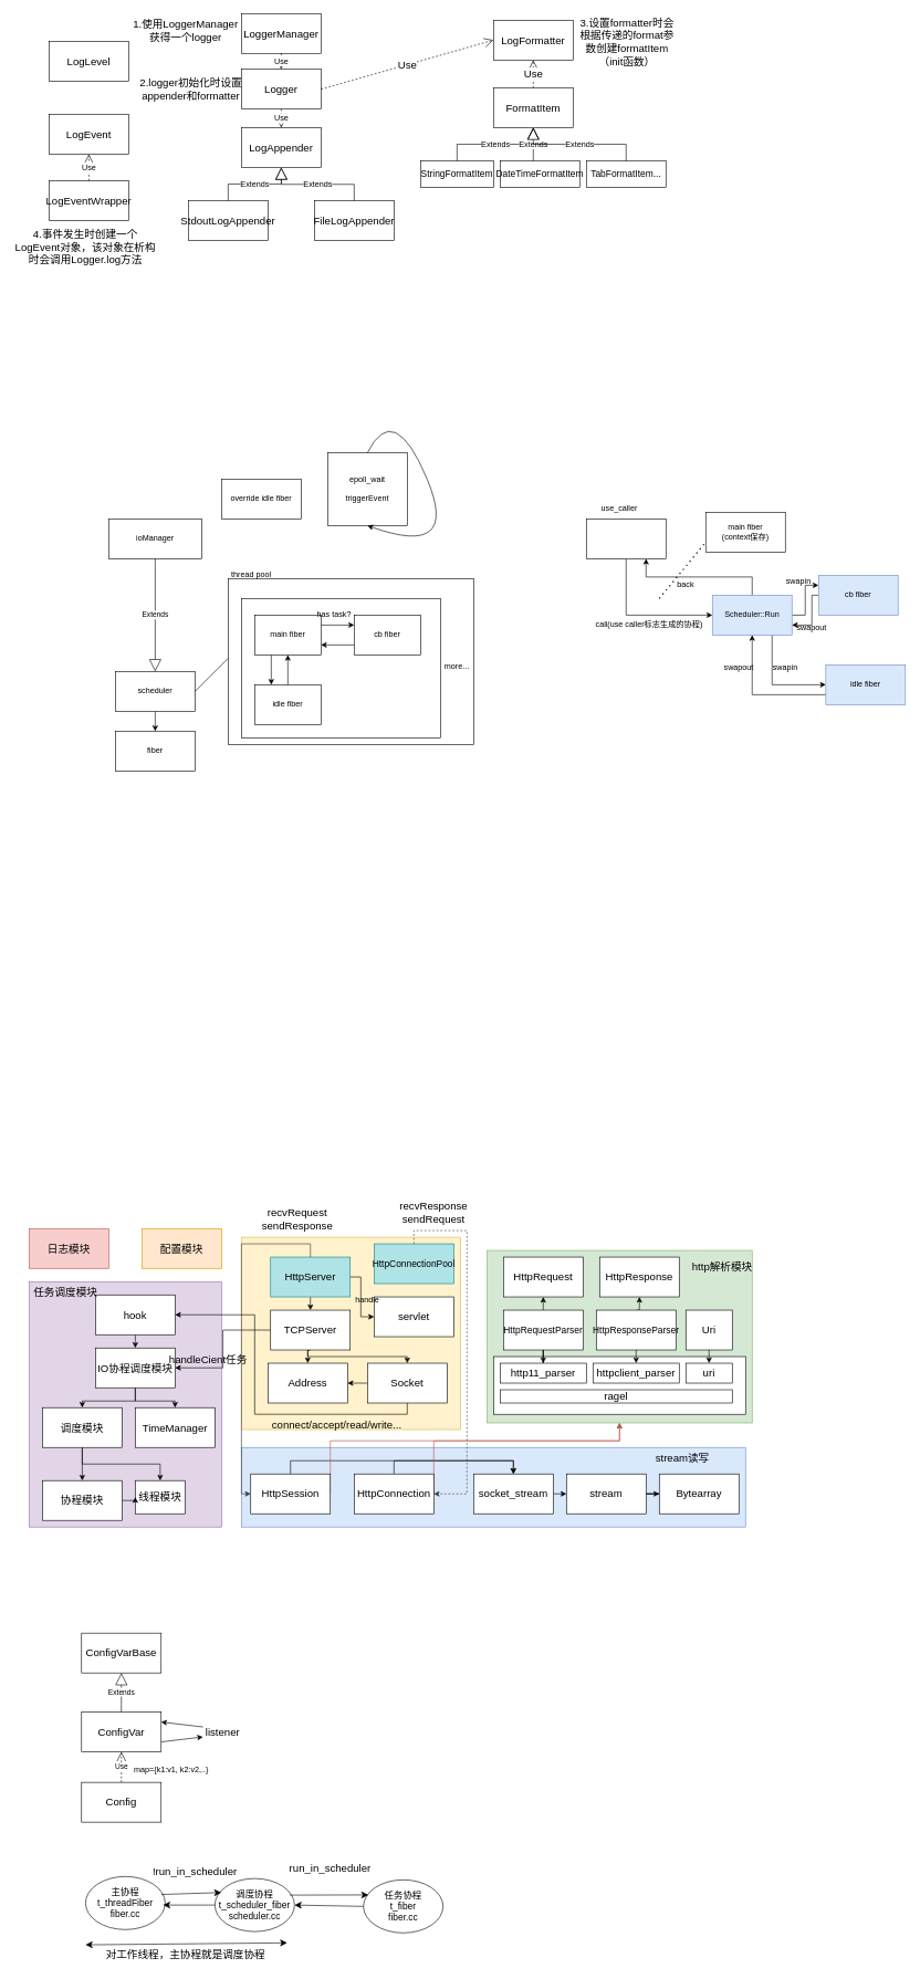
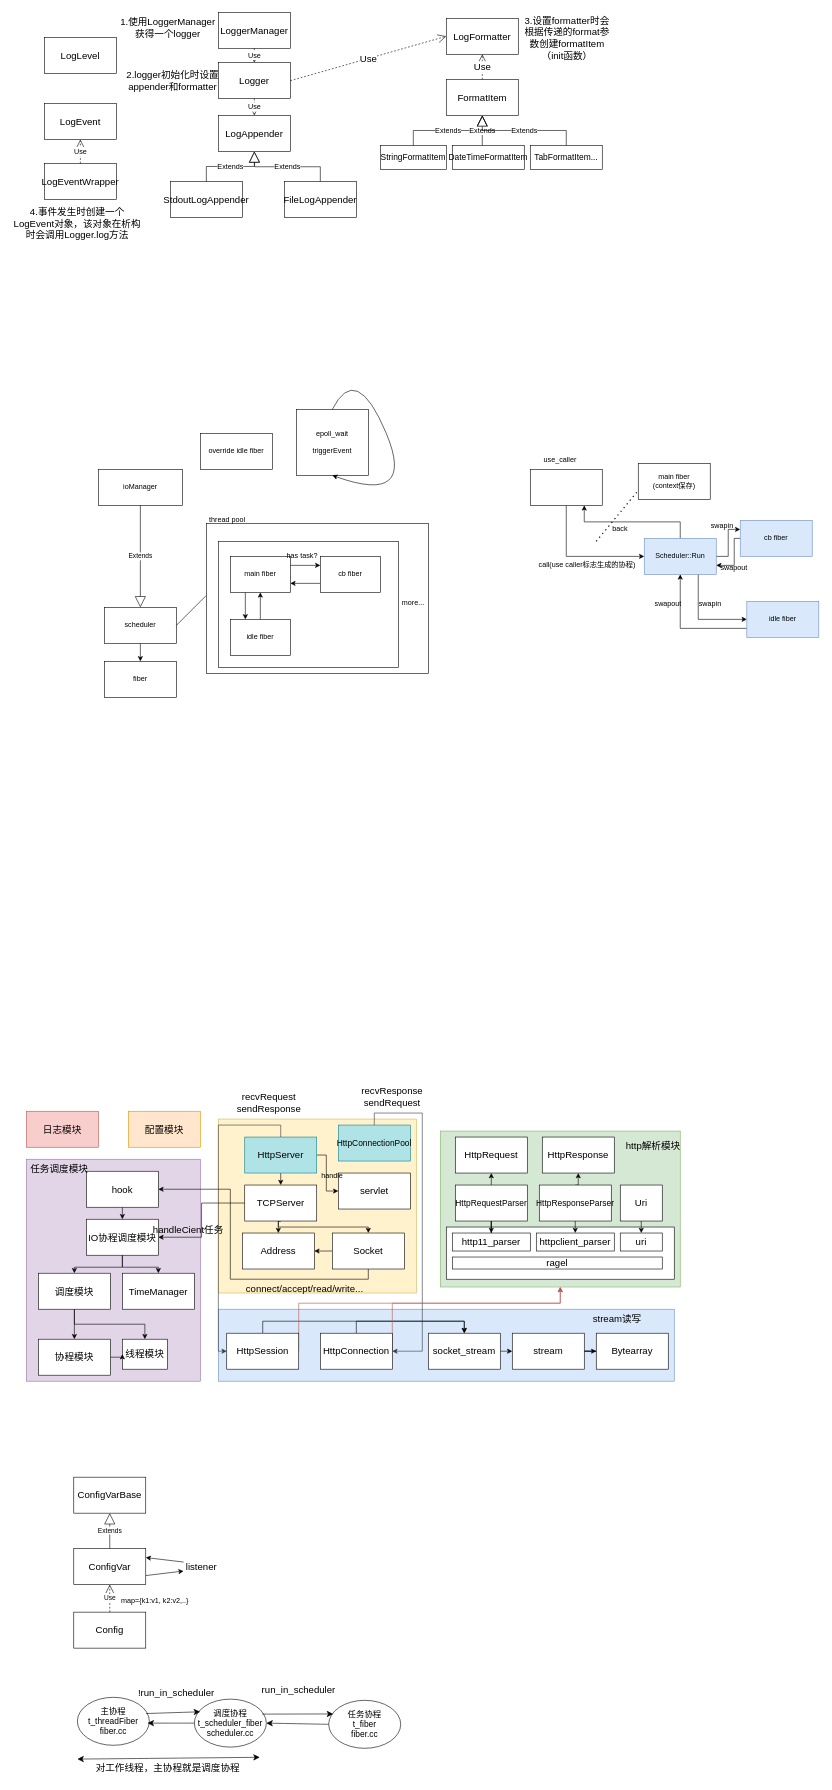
- <mxCell id="99" style="edgeStyle=orthogonalEdgeStyle;rounded=0;orthogonalLoop=1;jettySize=auto;html=1;exitX=0.5;exitY=0;exitDx=0;exitDy=0;entryX=1;entryY=0.5;entryDx=0;entryDy=0;fillColor=#ffff88;strokeColor=#36393d;dashed=1;" parent="1" source="100" target="103" edge="1"><mxGeometry relative="1" as="geometry"><Array as="points"><mxPoint x="623" y="1855" /><mxPoint x="703" y="1855" /><mxPoint x="703" y="2252" /></Array></mxGeometry></mxCell>
+ <mxCell id="99" style="edgeStyle=orthogonalEdgeStyle;rounded=0;orthogonalLoop=1;jettySize=auto;html=1;exitX=0.5;exitY=0;exitDx=0;exitDy=0;entryX=1;entryY=0.5;entryDx=0;entryDy=0;fillColor=#ffff88;strokeColor=#36393d;" parent="1" source="100" target="103" edge="1"><mxGeometry relative="1" as="geometry"><Array as="points"><mxPoint x="623" y="1855" /><mxPoint x="703" y="1855" /><mxPoint x="703" y="2252" /></Array></mxGeometry></mxCell>
